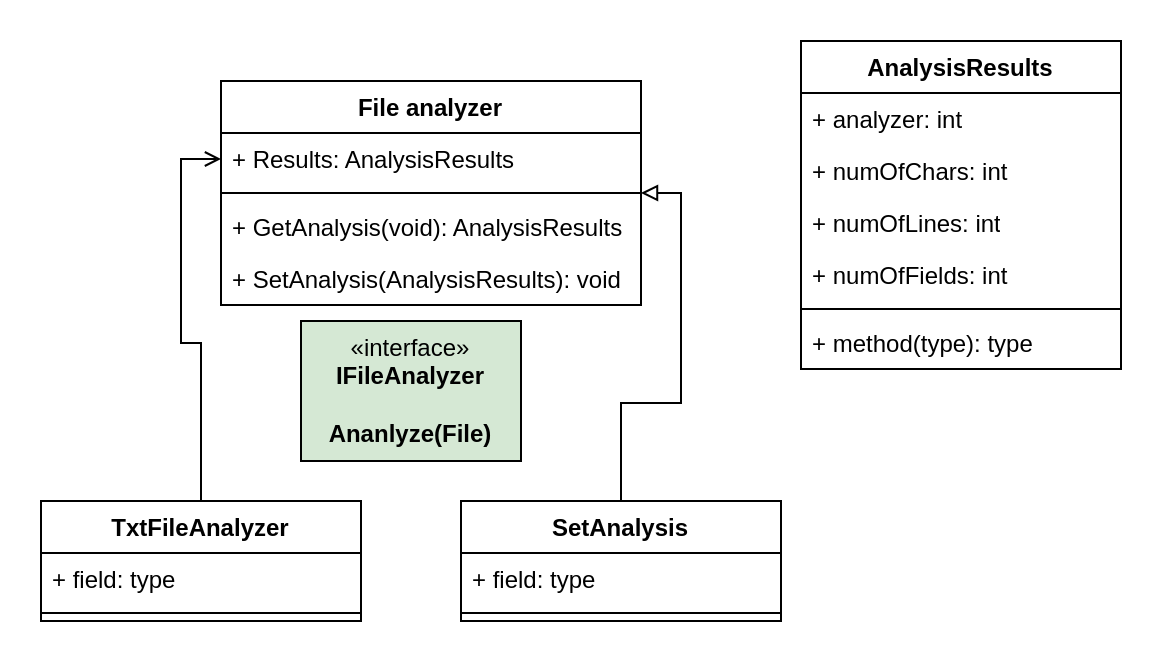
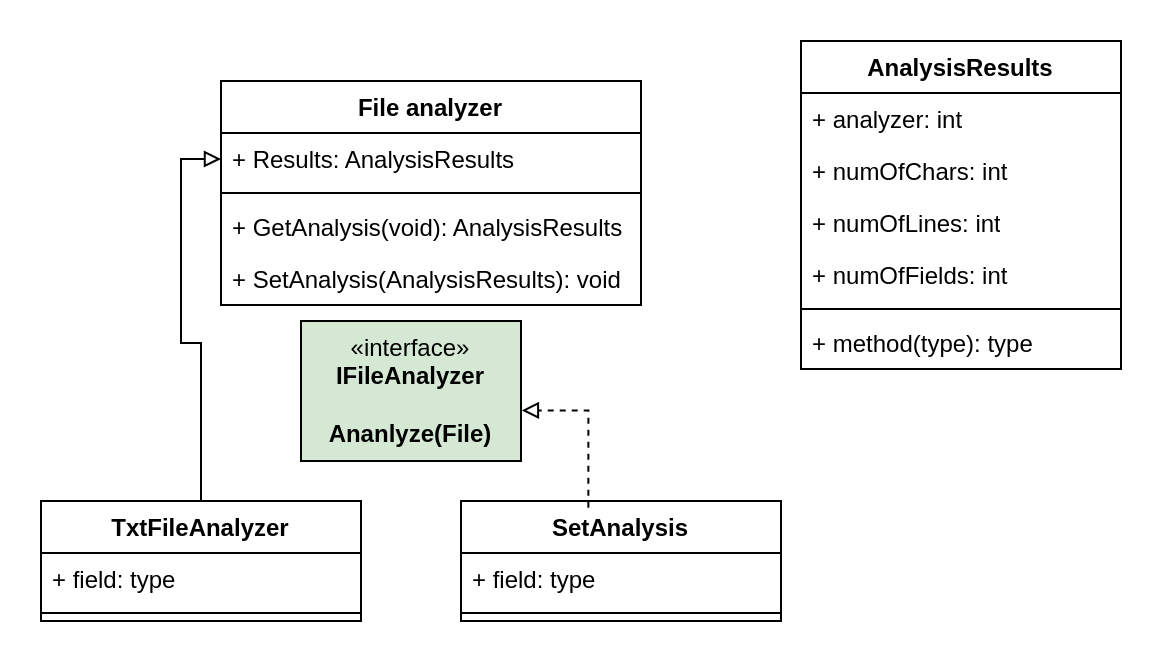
- <mxCell id="15" style="edgeStyle=orthogonalEdgeStyle;rounded=0;orthogonalLoop=1;jettySize=auto;html=1;entryX=0;entryY=0.5;entryDx=0;entryDy=0;endArrow=open;endFill=0;" edge="1" parent="1" source="16" target="3"><mxGeometry relative="1" as="geometry" /></mxCell>
+ <mxCell id="15" style="edgeStyle=orthogonalEdgeStyle;rounded=0;orthogonalLoop=1;jettySize=auto;html=1;entryX=0;entryY=0.5;entryDx=0;entryDy=0;endArrow=block;endFill=0;" edge="1" parent="1" source="16" target="3"><mxGeometry relative="1" as="geometry" /></mxCell>
- <mxCell id="19" style="edgeStyle=orthogonalEdgeStyle;rounded=0;orthogonalLoop=1;jettySize=auto;html=1;entryX=1;entryY=0.5;entryDx=0;entryDy=0;endArrow=block;endFill=0;" edge="1" parent="1" source="20" target="2"><mxGeometry relative="1" as="geometry" /></mxCell>
+ <mxCell id="23" style="edgeStyle=orthogonalEdgeStyle;rounded=0;orthogonalLoop=1;jettySize=auto;html=1;entryX=1.004;entryY=0.639;entryDx=0;entryDy=0;entryPerimeter=0;dashed=1;endArrow=block;endFill=0;exitX=0.398;exitY=0.056;exitDx=0;exitDy=0;exitPerimeter=0;" edge="1" parent="1" source="20" target="14"><mxGeometry relative="1" as="geometry" /></mxCell>
